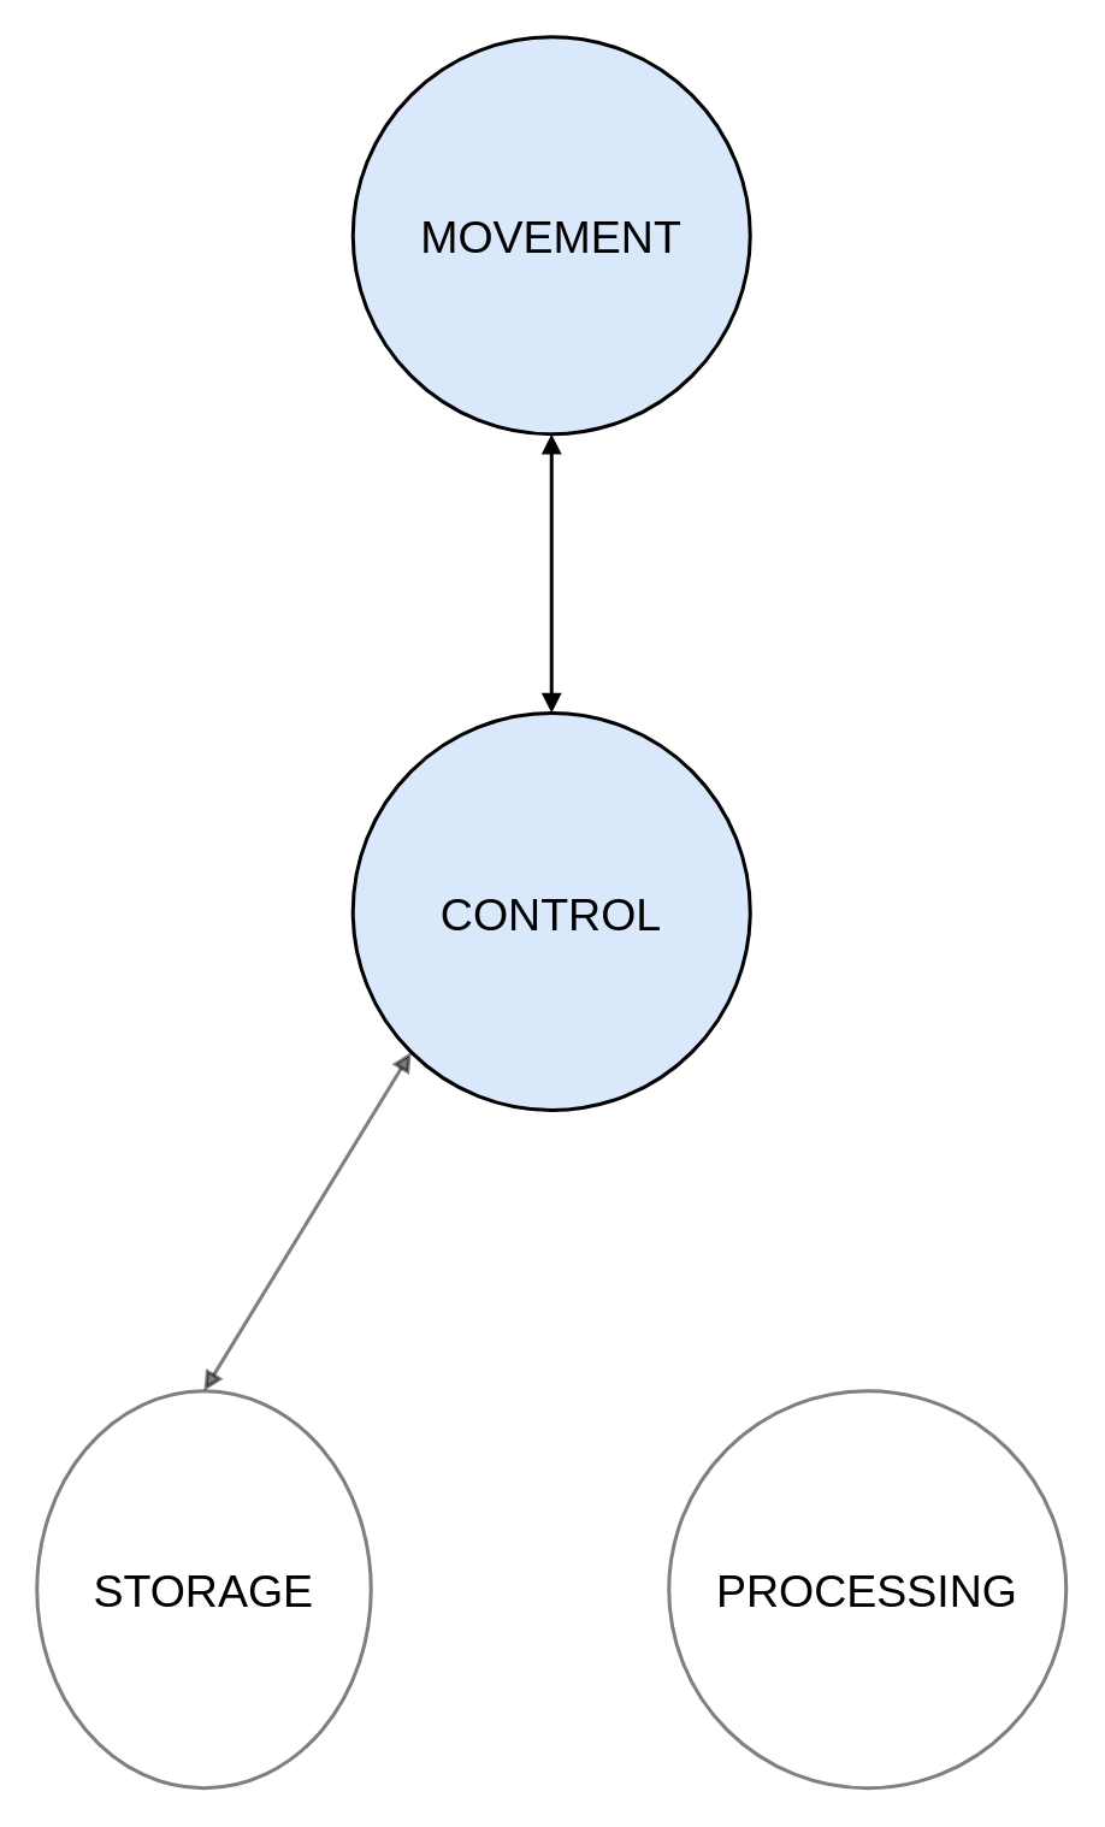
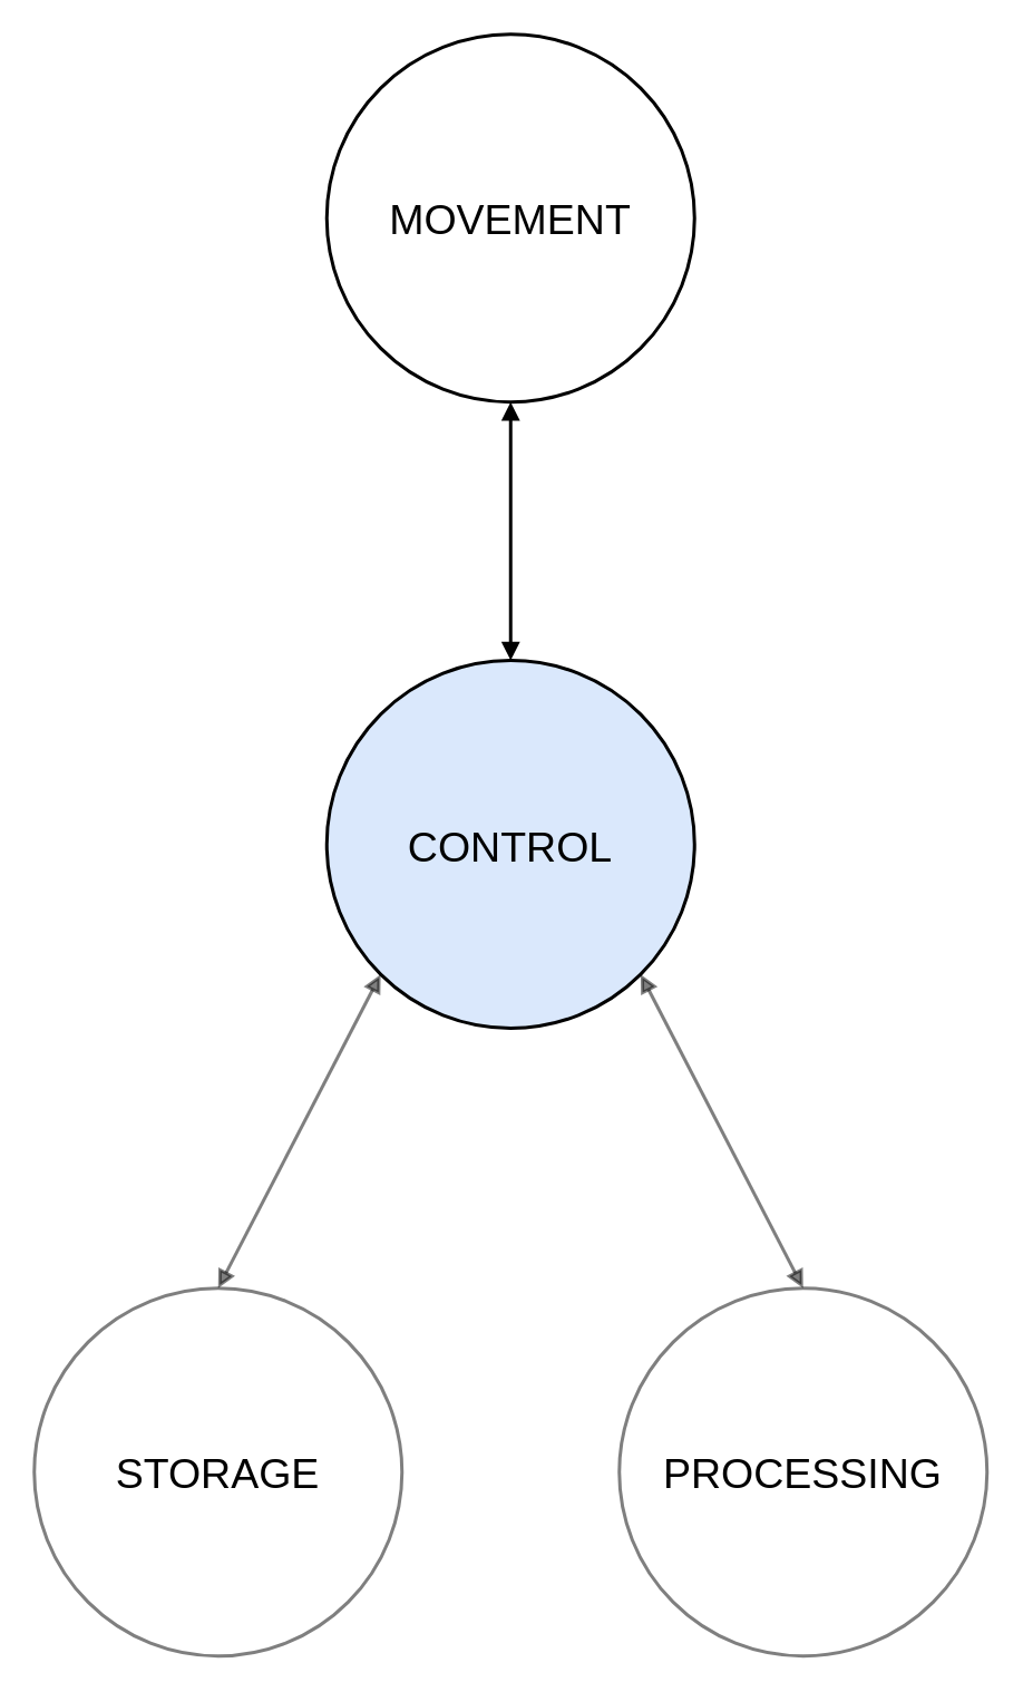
- <mxCell id="2" value="&lt;font style=&quot;font-size: 25px&quot;&gt;MOVEMENT&lt;/font&gt;" style="ellipse;whiteSpace=wrap;html=1;aspect=fixed;strokeWidth=2;fillColor=#dae8fc;" vertex="1" parent="1"><mxGeometry x="195" y="20" width="220" height="220" as="geometry" /></mxCell>
+ <mxCell id="2" value="&lt;font style=&quot;font-size: 25px&quot;&gt;MOVEMENT&lt;/font&gt;" style="ellipse;whiteSpace=wrap;html=1;aspect=fixed;strokeWidth=2;" vertex="1" parent="1"><mxGeometry x="195" y="20" width="220" height="220" as="geometry" /></mxCell>
+ <mxCell id="4" style="edgeStyle=none;rounded=0;orthogonalLoop=1;jettySize=auto;html=1;exitX=1;exitY=1;exitDx=0;exitDy=0;entryX=0.5;entryY=0;entryDx=0;entryDy=0;endArrow=block;endFill=1;strokeWidth=2;opacity=50;startArrow=block;startFill=1;" edge="1" parent="1" source="6" target="8"><mxGeometry relative="1" as="geometry" /></mxCell>
- <mxCell id="7" value="&lt;font style=&quot;font-size: 25px&quot;&gt;STORAGE&lt;/font&gt;" style="ellipse;whiteSpace=wrap;html=1;aspect=fixed;opacity=50;strokeWidth=2;" vertex="1" parent="1"><mxGeometry x="20" y="770" width="185" height="220" as="geometry" /></mxCell>
+ <mxCell id="7" value="&lt;font style=&quot;font-size: 25px&quot;&gt;STORAGE&lt;/font&gt;" style="ellipse;whiteSpace=wrap;html=1;aspect=fixed;opacity=50;strokeWidth=2;" vertex="1" parent="1"><mxGeometry x="20" y="770" width="220" height="220" as="geometry" /></mxCell>
